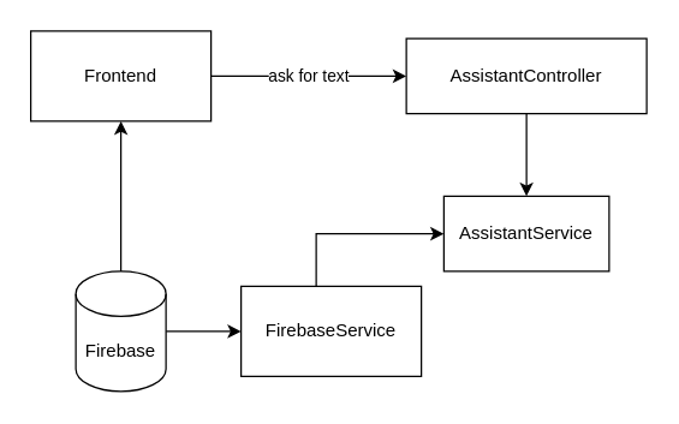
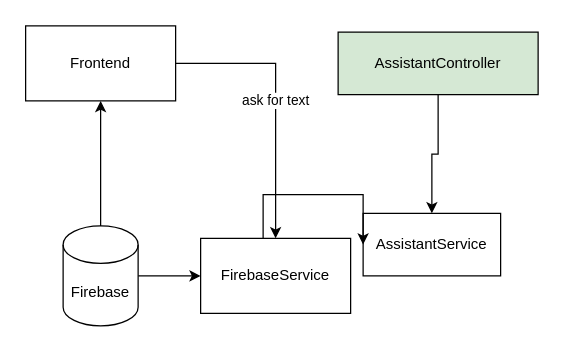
- <mxCell id="2" value="ask for text" style="edgeStyle=orthogonalEdgeStyle;rounded=0;orthogonalLoop=1;jettySize=auto;html=1;entryX=0;entryY=0.5;entryDx=0;entryDy=0;" edge="1" parent="1" source="3" target="5"><mxGeometry relative="1" as="geometry" /></mxCell>
+ <mxCell id="2" value="ask for text" style="edgeStyle=orthogonalEdgeStyle;rounded=0;orthogonalLoop=1;jettySize=auto;html=1;" edge="1" parent="1" source="3" target="11"><mxGeometry relative="1" as="geometry" /></mxCell>
- <mxCell id="5" value="AssistantController" style="html=1;whiteSpace=wrap;" vertex="1" parent="1"><mxGeometry x="270" y="25" width="160" height="50" as="geometry" /></mxCell>
+ <mxCell id="5" value="AssistantController" style="html=1;whiteSpace=wrap;fillColor=#d5e8d4;" vertex="1" parent="1"><mxGeometry x="270" y="25" width="160" height="50" as="geometry" /></mxCell>
- <mxCell id="6" value="AssistantService" style="html=1;whiteSpace=wrap;" vertex="1" parent="1"><mxGeometry x="295" y="130" width="110" height="50" as="geometry" /></mxCell>
+ <mxCell id="6" value="AssistantService" style="html=1;whiteSpace=wrap;" vertex="1" parent="1"><mxGeometry x="290" y="170" width="110" height="50" as="geometry" /></mxCell>
